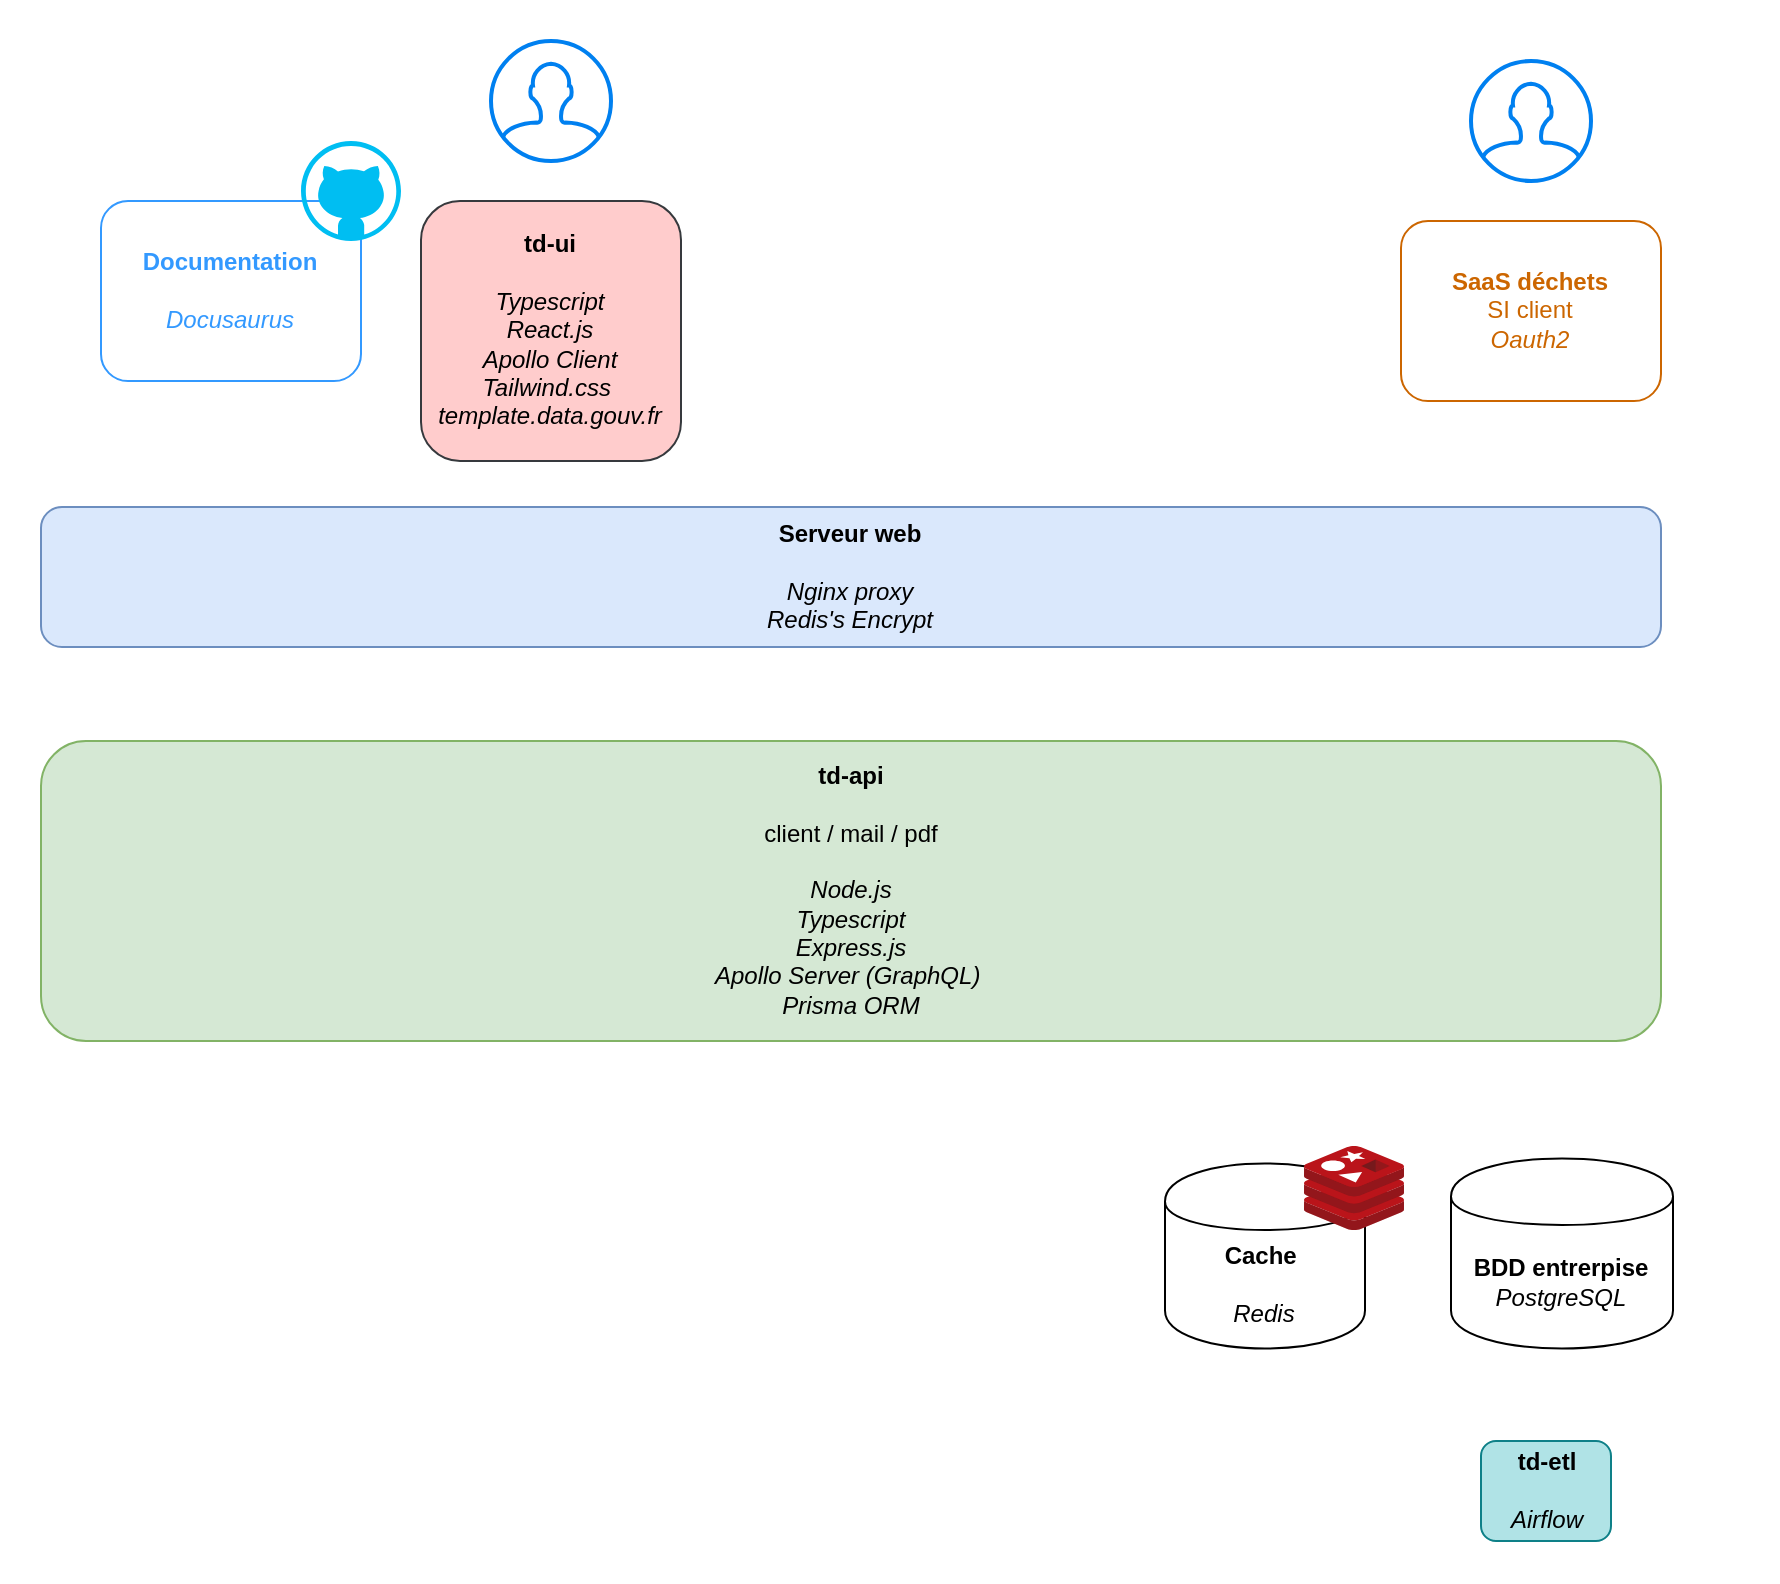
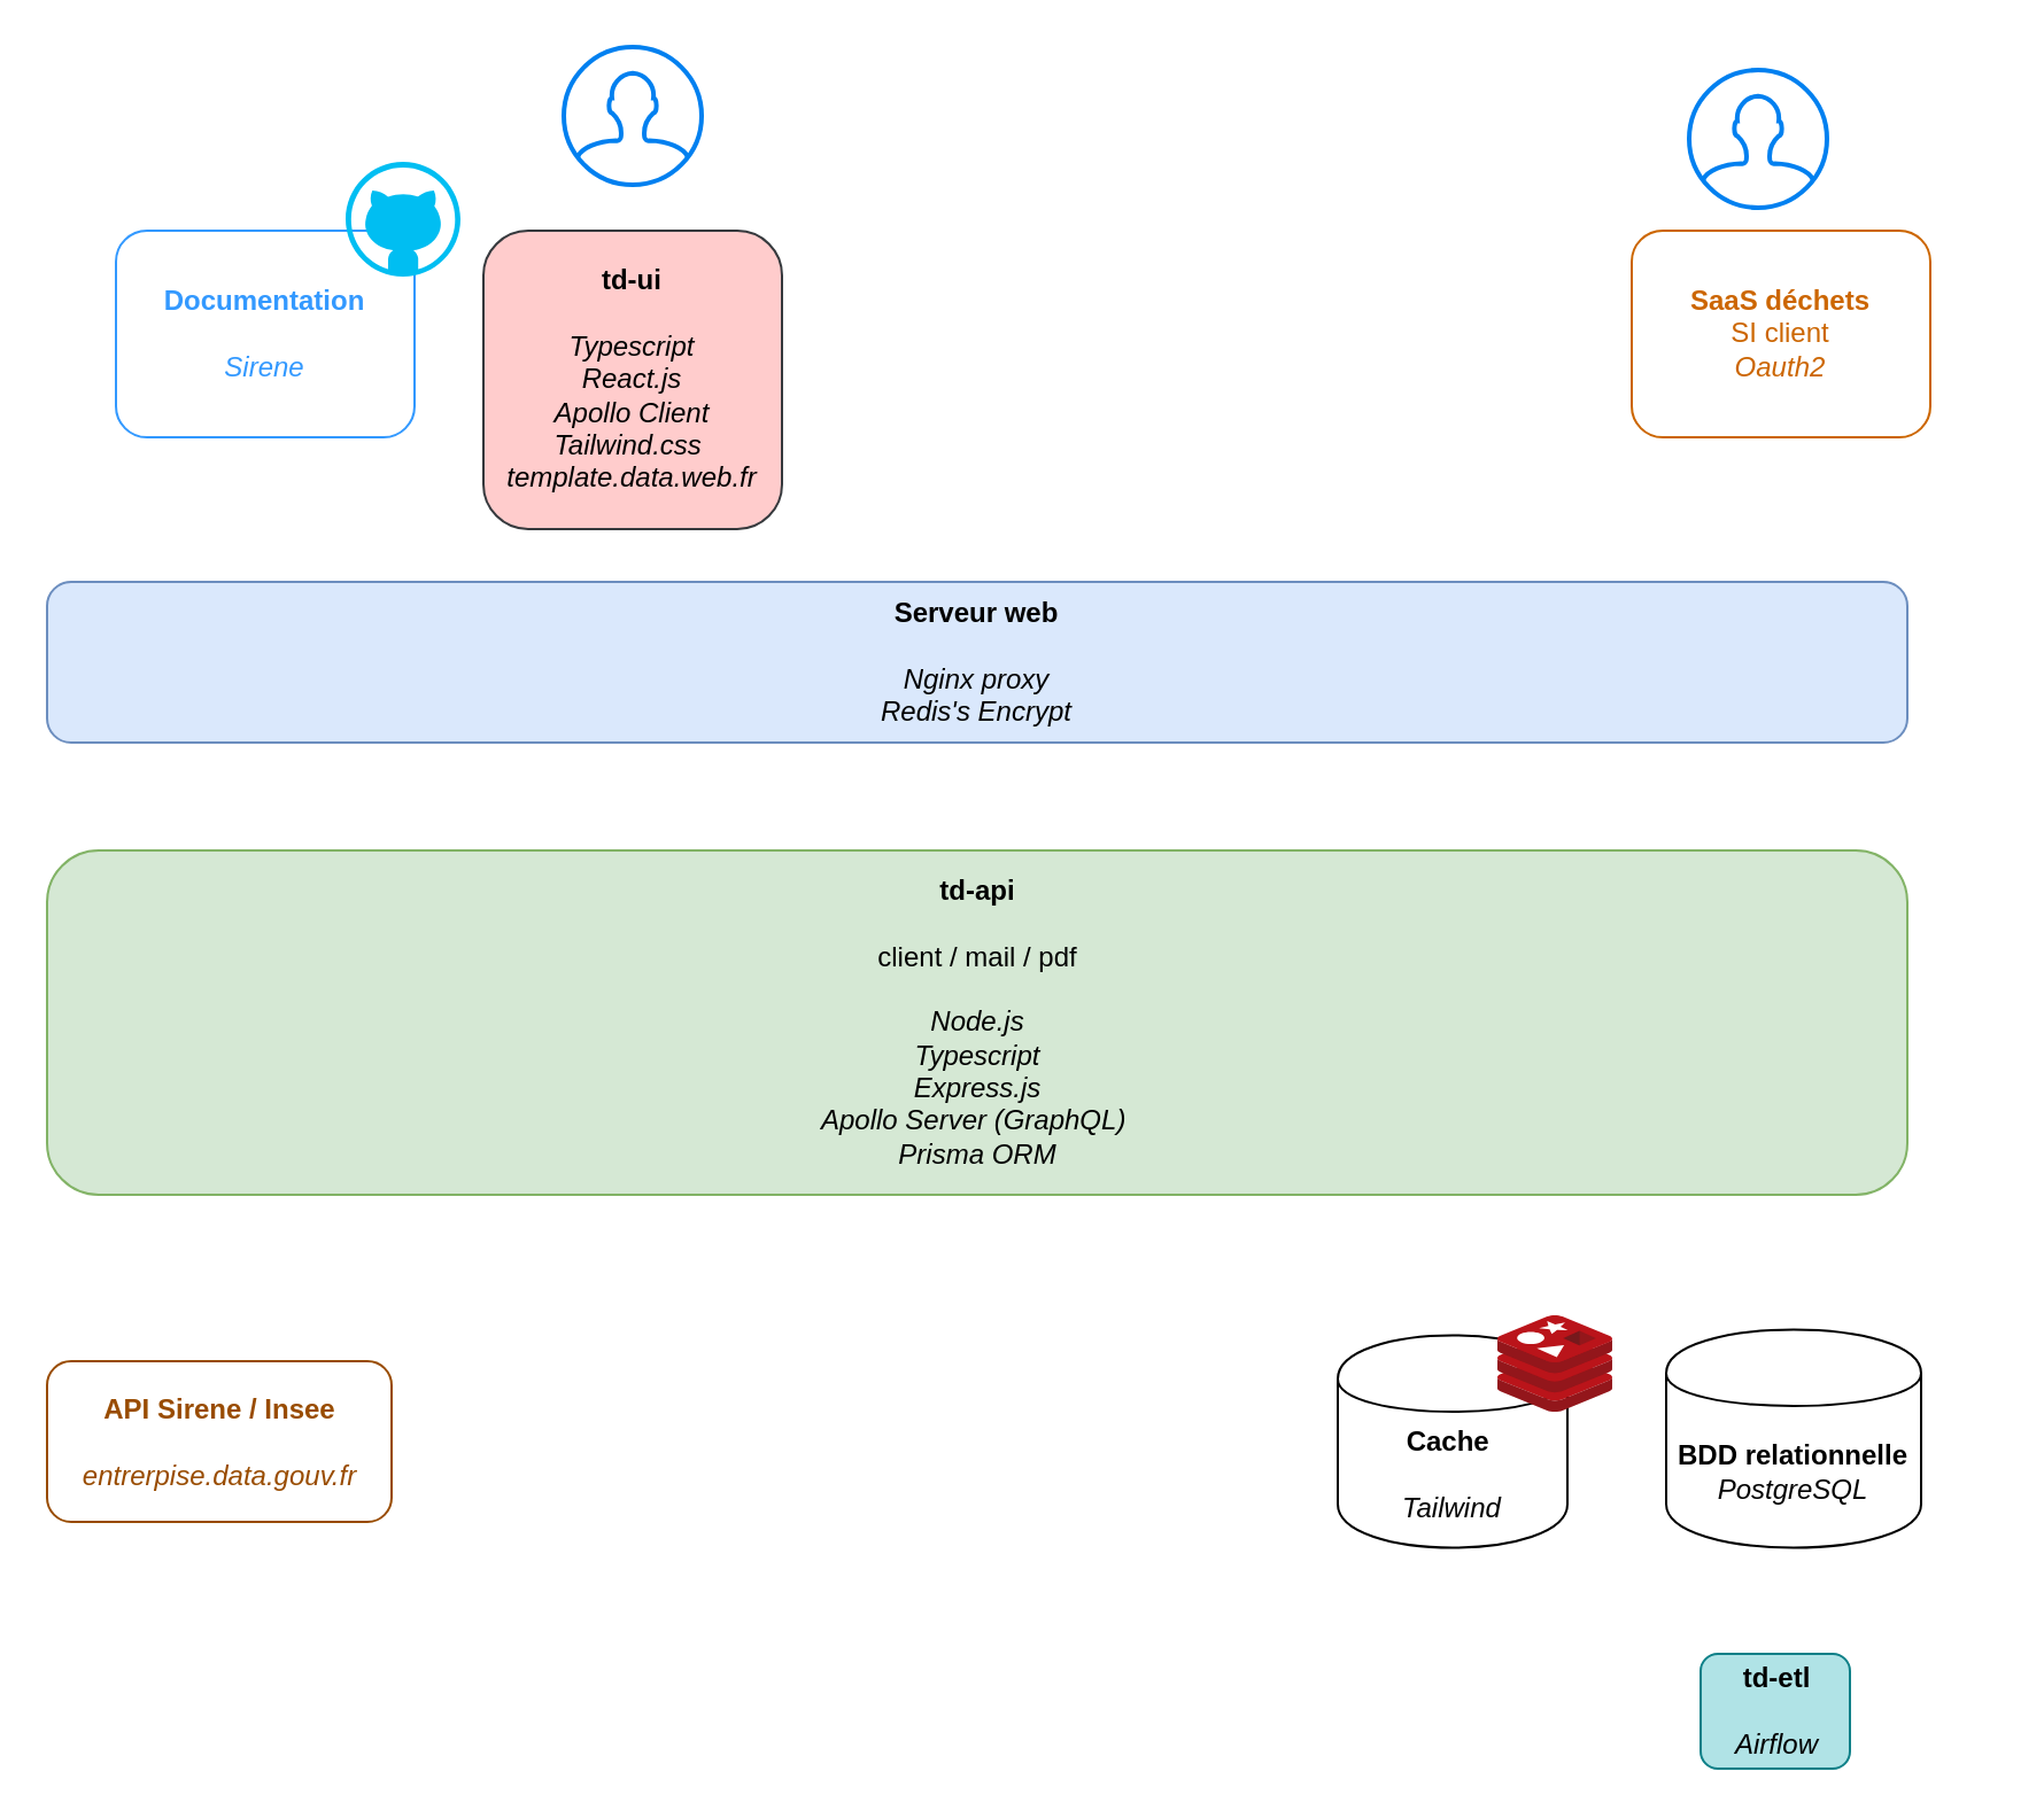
- <mxCell id="8" value="&lt;font color=&quot;#3399FF&quot;&gt;&lt;b&gt;Documentation&lt;/b&gt;&lt;br&gt;&lt;br&gt;&lt;i&gt;Docusaurus&lt;br&gt;&lt;/i&gt;&lt;/font&gt;" style="rounded=1;whiteSpace=wrap;html=1;strokeColor=#3399FF;" parent="1" vertex="1"><mxGeometry x="50" y="100" width="130" height="90" as="geometry" /></mxCell>
+ <mxCell id="8" value="&lt;font color=&quot;#3399FF&quot;&gt;&lt;b&gt;Documentation&lt;/b&gt;&lt;br&gt;&lt;br&gt;&lt;i&gt;Sirene&lt;br&gt;&lt;/i&gt;&lt;/font&gt;" style="rounded=1;whiteSpace=wrap;html=1;strokeColor=#3399FF;" parent="1" vertex="1"><mxGeometry x="50" y="100" width="130" height="90" as="geometry" /></mxCell>
- <mxCell id="4" value="&lt;font color=&quot;#CC6600&quot;&gt;&lt;b&gt;SaaS déchets &lt;/b&gt;&lt;br&gt;&lt;/font&gt;&lt;div&gt;&lt;font color=&quot;#CC6600&quot;&gt;SI client&lt;i&gt;&lt;br&gt;&lt;/i&gt;&lt;/font&gt;&lt;/div&gt;&lt;div&gt;&lt;font color=&quot;#CC6600&quot;&gt;&lt;i&gt;Oauth2&lt;/i&gt;&lt;/font&gt;&lt;br&gt;&lt;/div&gt;" style="rounded=1;whiteSpace=wrap;html=1;strokeColor=#CC6600;" parent="1" vertex="1"><mxGeometry x="700" y="110" width="130" height="90" as="geometry" /></mxCell>
+ <mxCell id="4" value="&lt;font color=&quot;#CC6600&quot;&gt;&lt;b&gt;SaaS déchets &lt;/b&gt;&lt;br&gt;&lt;/font&gt;&lt;div&gt;&lt;font color=&quot;#CC6600&quot;&gt;SI client&lt;i&gt;&lt;br&gt;&lt;/i&gt;&lt;/font&gt;&lt;/div&gt;&lt;div&gt;&lt;font color=&quot;#CC6600&quot;&gt;&lt;i&gt;Oauth2&lt;/i&gt;&lt;/font&gt;&lt;br&gt;&lt;/div&gt;" style="rounded=1;whiteSpace=wrap;html=1;strokeColor=#CC6600;" parent="1" vertex="1"><mxGeometry x="710" y="100" width="130" height="90" as="geometry" /></mxCell>
- <mxCell id="3" value="&lt;b&gt;td-ui&lt;/b&gt;&lt;br&gt;&lt;br&gt;&lt;i&gt;Typescript&lt;br&gt;React.js&lt;br&gt;Apollo Client&lt;br&gt;Tailwind.css&amp;nbsp;&lt;br&gt;template.data.gouv.fr&lt;br&gt;&lt;/i&gt;" style="rounded=1;whiteSpace=wrap;html=1;strokeColor=#36393d;fillColor=#ffcccc;" parent="1" vertex="1"><mxGeometry x="210" y="100" width="130" height="130" as="geometry" /></mxCell>
+ <mxCell id="3" value="&lt;b&gt;td-ui&lt;/b&gt;&lt;br&gt;&lt;br&gt;&lt;i&gt;Typescript&lt;br&gt;React.js&lt;br&gt;Apollo Client&lt;br&gt;Tailwind.css&amp;nbsp;&lt;br&gt;template.data.web.fr&lt;br&gt;&lt;/i&gt;" style="rounded=1;whiteSpace=wrap;html=1;strokeColor=#36393d;fillColor=#ffcccc;" parent="1" vertex="1"><mxGeometry x="210" y="100" width="130" height="130" as="geometry" /></mxCell>
+ <mxCell id="10" value="&lt;font color=&quot;#994C00&quot;&gt;&lt;b&gt;API Sirene / Insee&lt;/b&gt;&lt;br&gt;&lt;br&gt;&lt;i&gt;entrerpise.data.gouv.fr&lt;/i&gt;&lt;/font&gt;" style="html=1;dashed=0;whitespace=wrap;rounded=1;fillColor=none;strokeColor=#994C00;" parent="1" vertex="1"><mxGeometry x="20" y="592.5" width="150" height="70" as="geometry" /></mxCell>
- <mxCell id="5" value="&lt;b&gt;BDD entrerpise&lt;/b&gt;&lt;br&gt;&lt;i&gt;PostgreSQL&lt;/i&gt;" style="shape=cylinder;whiteSpace=wrap;html=1;boundedLbl=1;backgroundOutline=1;" parent="1" vertex="1"><mxGeometry x="725" y="578.75" width="111" height="95" as="geometry" /></mxCell>
+ <mxCell id="5" value="&lt;b&gt;BDD relationnelle&lt;/b&gt;&lt;br&gt;&lt;i&gt;PostgreSQL&lt;/i&gt;" style="shape=cylinder;whiteSpace=wrap;html=1;boundedLbl=1;backgroundOutline=1;" parent="1" vertex="1"><mxGeometry x="725" y="578.75" width="111" height="95" as="geometry" /></mxCell>
- <mxCell id="6" value="&lt;b&gt;Cache&amp;nbsp;&lt;/b&gt;&lt;br&gt;&lt;br&gt;&lt;i&gt;Redis&lt;/i&gt;" style="shape=cylinder;whiteSpace=wrap;html=1;boundedLbl=1;backgroundOutline=1;" parent="1" vertex="1"><mxGeometry x="582" y="581.25" width="100" height="92.5" as="geometry" /></mxCell>
+ <mxCell id="6" value="&lt;b&gt;Cache&amp;nbsp;&lt;/b&gt;&lt;br&gt;&lt;br&gt;&lt;i&gt;Tailwind&lt;/i&gt;" style="shape=cylinder;whiteSpace=wrap;html=1;boundedLbl=1;backgroundOutline=1;" parent="1" vertex="1"><mxGeometry x="582" y="581.25" width="100" height="92.5" as="geometry" /></mxCell>
